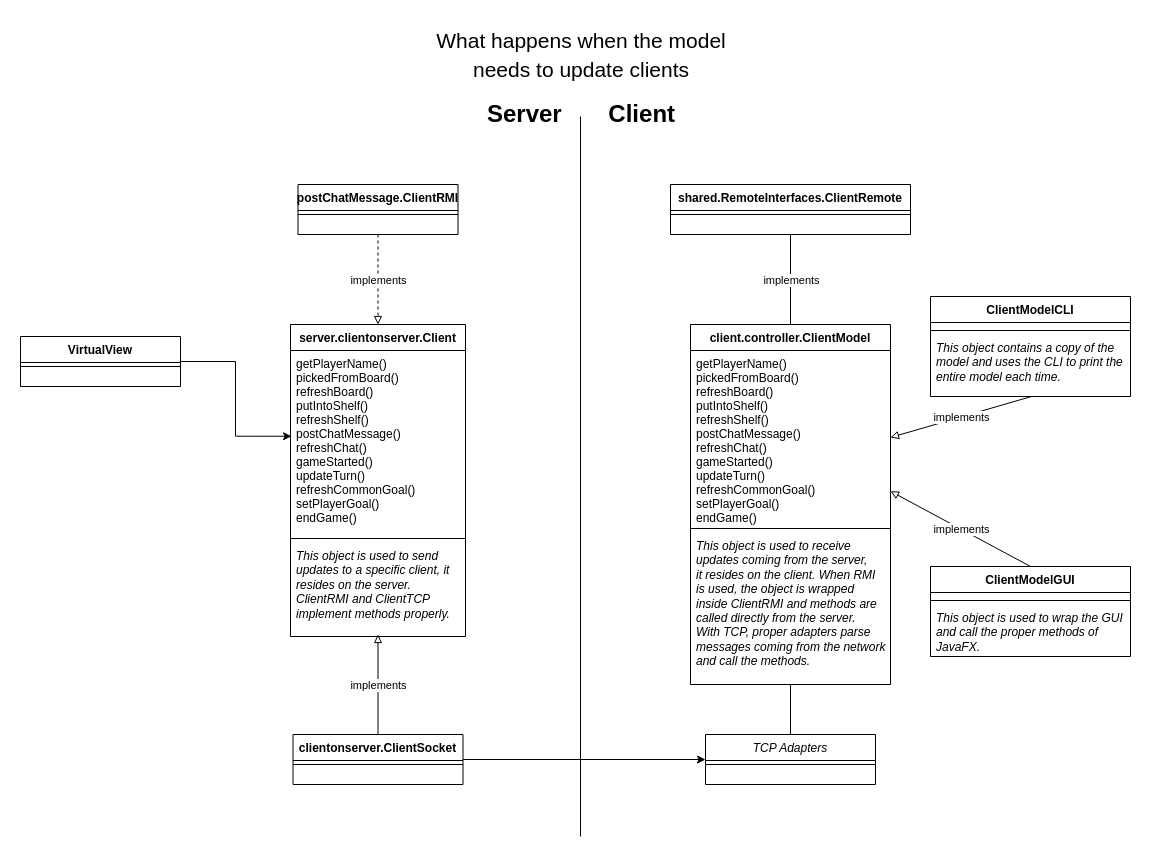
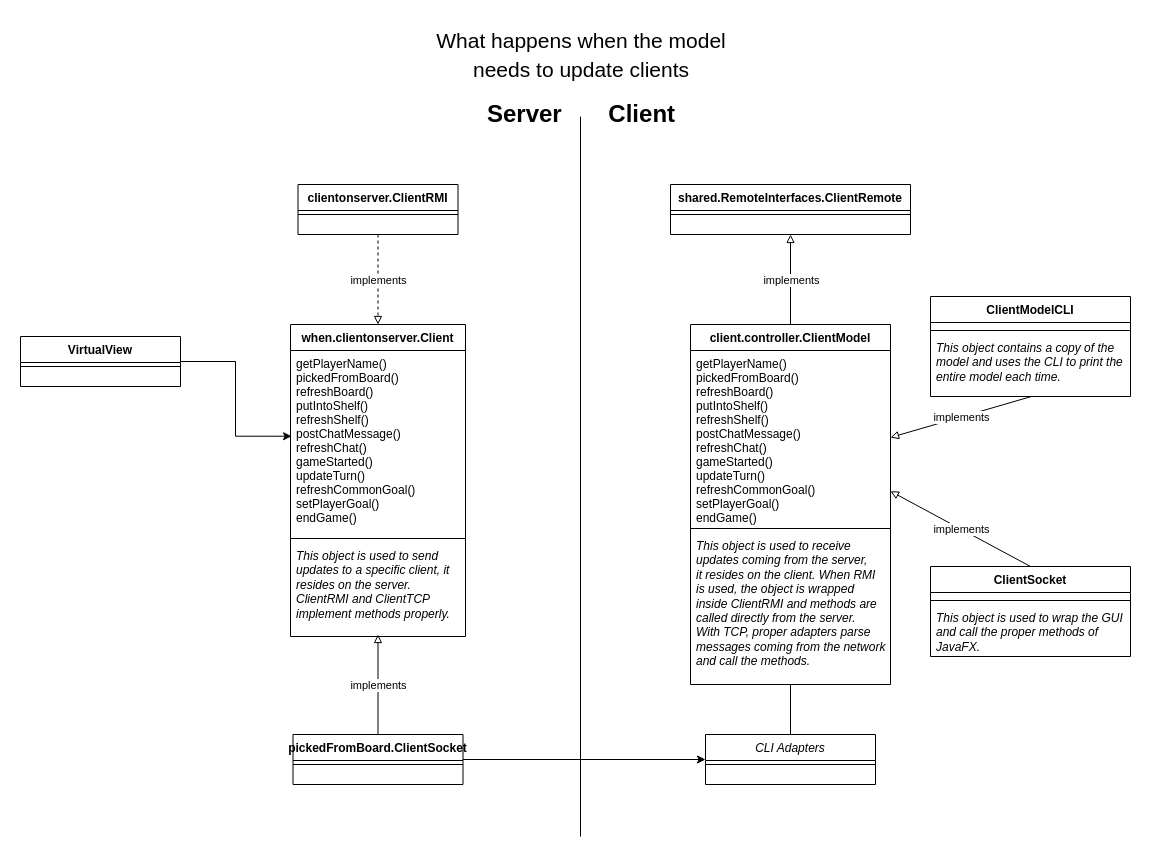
- <mxCell id="8" value="postChatMessage.ClientRMI" style="swimlane;fontStyle=1;align=center;verticalAlign=top;childLayout=stackLayout;horizontal=1;startSize=26;horizontalStack=0;resizeParent=1;resizeLast=0;collapsible=1;marginBottom=0;rounded=0;shadow=0;strokeWidth=1;" parent="1" vertex="1"><mxGeometry x="297.5" y="184" width="160" height="50" as="geometry"><mxRectangle x="230" y="140" width="160" height="26" as="alternateBounds" /></mxGeometry></mxCell>
+ <mxCell id="8" value="clientonserver.ClientRMI" style="swimlane;fontStyle=1;align=center;verticalAlign=top;childLayout=stackLayout;horizontal=1;startSize=26;horizontalStack=0;resizeParent=1;resizeLast=0;collapsible=1;marginBottom=0;rounded=0;shadow=0;strokeWidth=1;" parent="1" vertex="1"><mxGeometry x="297.5" y="184" width="160" height="50" as="geometry"><mxRectangle x="230" y="140" width="160" height="26" as="alternateBounds" /></mxGeometry></mxCell>
- <mxCell id="22" value="" style="endArrow=none;html=1;rounded=0;exitX=0.5;exitY=0;exitDx=0;exitDy=0;entryX=0.5;entryY=1;entryDx=0;entryDy=0;endFill=0;" parent="1" source="16" target="20" edge="1"><mxGeometry relative="1" as="geometry"><mxPoint x="970" y="234" as="sourcePoint" /><mxPoint x="970" y="324" as="targetPoint" /></mxGeometry></mxCell>
+ <mxCell id="22" value="" style="endArrow=block;html=1;rounded=0;exitX=0.5;exitY=0;exitDx=0;exitDy=0;entryX=0.5;entryY=1;entryDx=0;entryDy=0;endFill=0;" parent="1" source="16" target="20" edge="1"><mxGeometry relative="1" as="geometry"><mxPoint x="970" y="234" as="sourcePoint" /><mxPoint x="970" y="324" as="targetPoint" /></mxGeometry></mxCell>
- <mxCell id="2" value="server.clientonserver.Client" style="swimlane;fontStyle=1;align=center;verticalAlign=top;childLayout=stackLayout;horizontal=1;startSize=26;horizontalStack=0;resizeParent=1;resizeLast=0;collapsible=1;marginBottom=0;rounded=0;shadow=0;strokeWidth=1;" parent="1" vertex="1"><mxGeometry x="290" y="324" width="175" height="312" as="geometry"><mxRectangle x="230" y="140" width="160" height="26" as="alternateBounds" /></mxGeometry></mxCell>
+ <mxCell id="2" value="when.clientonserver.Client" style="swimlane;fontStyle=1;align=center;verticalAlign=top;childLayout=stackLayout;horizontal=1;startSize=26;horizontalStack=0;resizeParent=1;resizeLast=0;collapsible=1;marginBottom=0;rounded=0;shadow=0;strokeWidth=1;" parent="1" vertex="1"><mxGeometry x="290" y="324" width="175" height="312" as="geometry"><mxRectangle x="230" y="140" width="160" height="26" as="alternateBounds" /></mxGeometry></mxCell>
- <mxCell id="37" value="ClientModelGUI" style="swimlane;fontStyle=1;align=center;verticalAlign=top;childLayout=stackLayout;horizontal=1;startSize=26;horizontalStack=0;resizeParent=1;resizeLast=0;collapsible=1;marginBottom=0;rounded=0;shadow=0;strokeWidth=1;" parent="1" vertex="1"><mxGeometry x="930" y="566" width="200" height="90" as="geometry"><mxRectangle x="230" y="140" width="160" height="26" as="alternateBounds" /></mxGeometry></mxCell>
+ <mxCell id="37" value="ClientSocket" style="swimlane;fontStyle=1;align=center;verticalAlign=top;childLayout=stackLayout;horizontal=1;startSize=26;horizontalStack=0;resizeParent=1;resizeLast=0;collapsible=1;marginBottom=0;rounded=0;shadow=0;strokeWidth=1;" parent="1" vertex="1"><mxGeometry x="930" y="566" width="200" height="90" as="geometry"><mxRectangle x="230" y="140" width="160" height="26" as="alternateBounds" /></mxGeometry></mxCell>
- <mxCell id="12" value="clientonserver.ClientSocket" style="swimlane;fontStyle=1;align=center;verticalAlign=top;childLayout=stackLayout;horizontal=1;startSize=26;horizontalStack=0;resizeParent=1;resizeLast=0;collapsible=1;marginBottom=0;rounded=0;shadow=0;strokeWidth=1;" parent="1" vertex="1"><mxGeometry x="292.5" y="734" width="170" height="50" as="geometry"><mxRectangle x="230" y="140" width="160" height="26" as="alternateBounds" /></mxGeometry></mxCell>
+ <mxCell id="12" value="pickedFromBoard.ClientSocket" style="swimlane;fontStyle=1;align=center;verticalAlign=top;childLayout=stackLayout;horizontal=1;startSize=26;horizontalStack=0;resizeParent=1;resizeLast=0;collapsible=1;marginBottom=0;rounded=0;shadow=0;strokeWidth=1;" parent="1" vertex="1"><mxGeometry x="292.5" y="734" width="170" height="50" as="geometry"><mxRectangle x="230" y="140" width="160" height="26" as="alternateBounds" /></mxGeometry></mxCell>
- <mxCell id="27" value="TCP Adapters" style="swimlane;fontStyle=2;align=center;verticalAlign=top;childLayout=stackLayout;horizontal=1;startSize=26;horizontalStack=0;resizeParent=1;resizeLast=0;collapsible=1;marginBottom=0;rounded=0;shadow=0;strokeWidth=1;" parent="1" vertex="1"><mxGeometry x="705" y="734" width="170" height="50" as="geometry"><mxRectangle x="230" y="140" width="160" height="26" as="alternateBounds" /></mxGeometry></mxCell>
+ <mxCell id="27" value="CLI Adapters" style="swimlane;fontStyle=2;align=center;verticalAlign=top;childLayout=stackLayout;horizontal=1;startSize=26;horizontalStack=0;resizeParent=1;resizeLast=0;collapsible=1;marginBottom=0;rounded=0;shadow=0;strokeWidth=1;" parent="1" vertex="1"><mxGeometry x="705" y="734" width="170" height="50" as="geometry"><mxRectangle x="230" y="140" width="160" height="26" as="alternateBounds" /></mxGeometry></mxCell>
